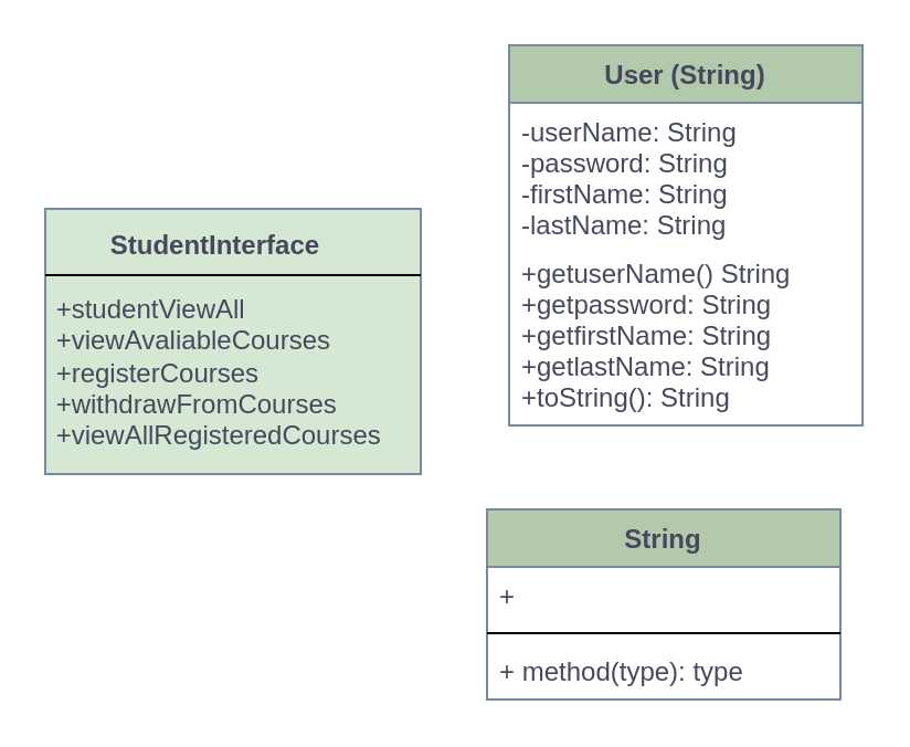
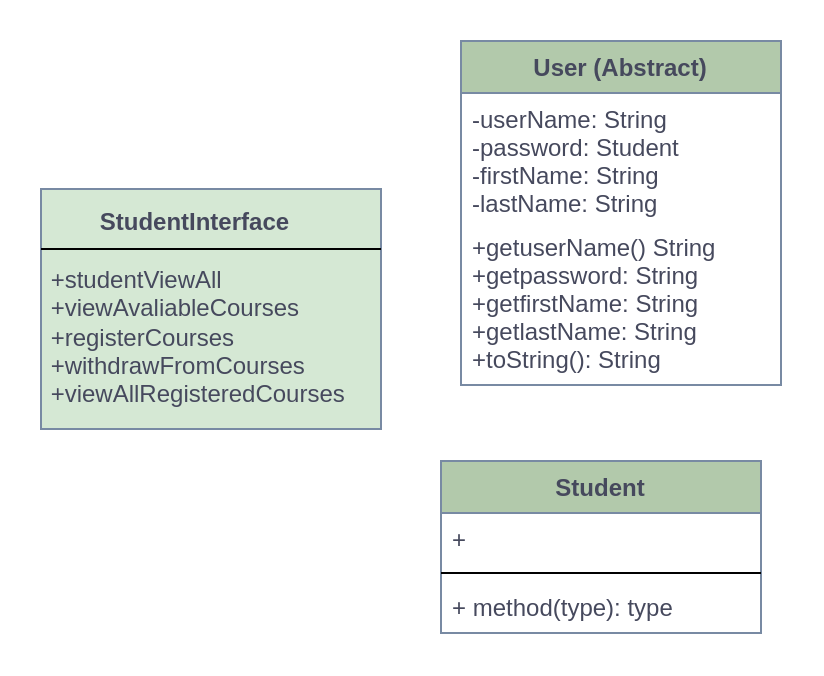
- <mxCell id="2" value="User (String)" style="swimlane;fontStyle=1;align=center;verticalAlign=top;childLayout=stackLayout;horizontal=1;startSize=26;horizontalStack=0;resizeParent=1;resizeParentMax=0;resizeLast=0;collapsible=1;marginBottom=0;rounded=0;sketch=0;fontColor=#46495D;strokeColor=#788AA3;fillColor=#B2C9AB;" vertex="1" parent="1"><mxGeometry x="230" y="20" width="160" height="172" as="geometry" /></mxCell>
+ <mxCell id="2" value="User (Abstract)" style="swimlane;fontStyle=1;align=center;verticalAlign=top;childLayout=stackLayout;horizontal=1;startSize=26;horizontalStack=0;resizeParent=1;resizeParentMax=0;resizeLast=0;collapsible=1;marginBottom=0;rounded=0;sketch=0;fontColor=#46495D;strokeColor=#788AA3;fillColor=#B2C9AB;" vertex="1" parent="1"><mxGeometry x="230" y="20" width="160" height="172" as="geometry" /></mxCell>
- <mxCell id="3" value="-userName: String&#10;-password: String&#10;-firstName: String&#10;-lastName: String" style="text;strokeColor=none;fillColor=none;align=left;verticalAlign=top;spacingLeft=4;spacingRight=4;overflow=hidden;rotatable=0;points=[[0,0.5],[1,0.5]];portConstraint=eastwest;rounded=0;sketch=0;fontColor=#46495D;" vertex="1" parent="2"><mxGeometry y="26" width="160" height="64" as="geometry" /></mxCell>
+ <mxCell id="3" value="-userName: String&#10;-password: Student&#10;-firstName: String&#10;-lastName: String" style="text;strokeColor=none;fillColor=none;align=left;verticalAlign=top;spacingLeft=4;spacingRight=4;overflow=hidden;rotatable=0;points=[[0,0.5],[1,0.5]];portConstraint=eastwest;rounded=0;sketch=0;fontColor=#46495D;" vertex="1" parent="2"><mxGeometry y="26" width="160" height="64" as="geometry" /></mxCell>
- <mxCell id="7" value="String" style="swimlane;fontStyle=1;align=center;verticalAlign=top;childLayout=stackLayout;horizontal=1;startSize=26;horizontalStack=0;resizeParent=1;resizeParentMax=0;resizeLast=0;collapsible=1;marginBottom=0;rounded=0;sketch=0;fontColor=#46495D;strokeColor=#788AA3;fillColor=#B2C9AB;" vertex="1" parent="1"><mxGeometry x="220" y="230" width="160" height="86" as="geometry" /></mxCell>
+ <mxCell id="7" value="Student" style="swimlane;fontStyle=1;align=center;verticalAlign=top;childLayout=stackLayout;horizontal=1;startSize=26;horizontalStack=0;resizeParent=1;resizeParentMax=0;resizeLast=0;collapsible=1;marginBottom=0;rounded=0;sketch=0;fontColor=#46495D;strokeColor=#788AA3;fillColor=#B2C9AB;" vertex="1" parent="1"><mxGeometry x="220" y="230" width="160" height="86" as="geometry" /></mxCell>
